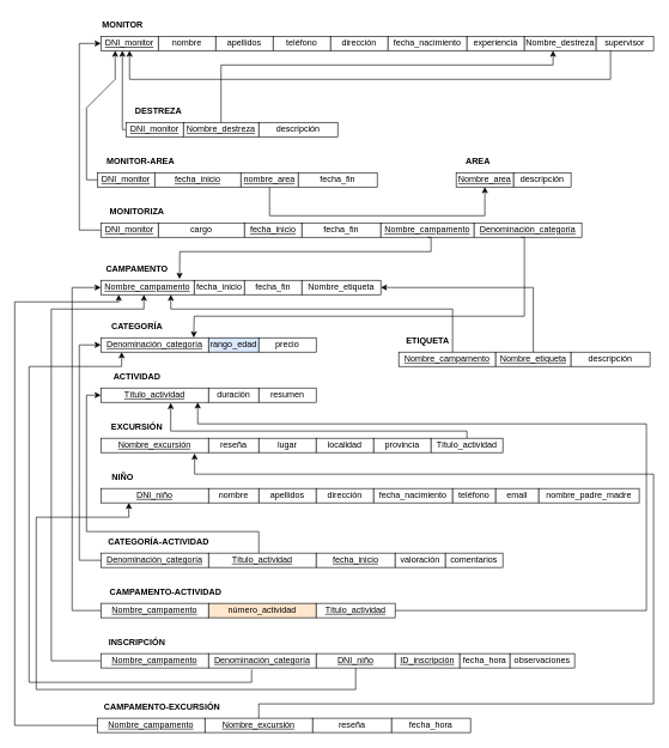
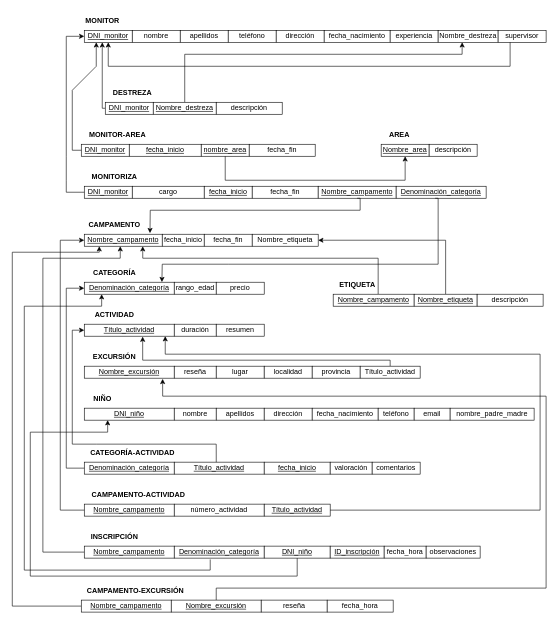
- <mxCell id="39" value="rango_edad" style="whiteSpace=wrap;html=1;fillColor=#dae8fc;" parent="1" vertex="1"><mxGeometry x="290" y="470" width="70" height="20" as="geometry" /></mxCell>
+ <mxCell id="39" value="rango_edad" style="whiteSpace=wrap;html=1;" parent="1" vertex="1"><mxGeometry x="290" y="470" width="70" height="20" as="geometry" /></mxCell>
- <mxCell id="71" value="número_actividad" style="whiteSpace=wrap;html=1;fillColor=#ffe6cc;" parent="1" vertex="1"><mxGeometry x="290" y="840" width="150" height="20" as="geometry" /></mxCell>
+ <mxCell id="71" value="número_actividad" style="whiteSpace=wrap;html=1;" parent="1" vertex="1"><mxGeometry x="290" y="840" width="150" height="20" as="geometry" /></mxCell>
